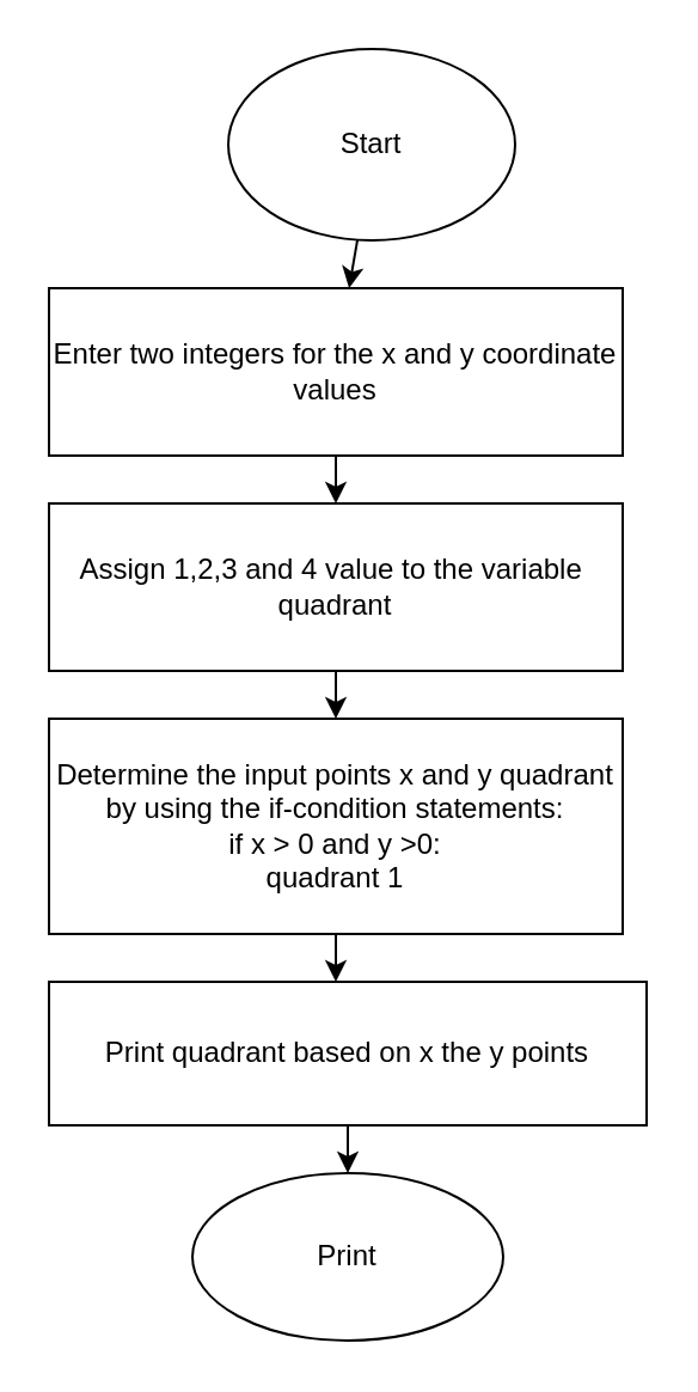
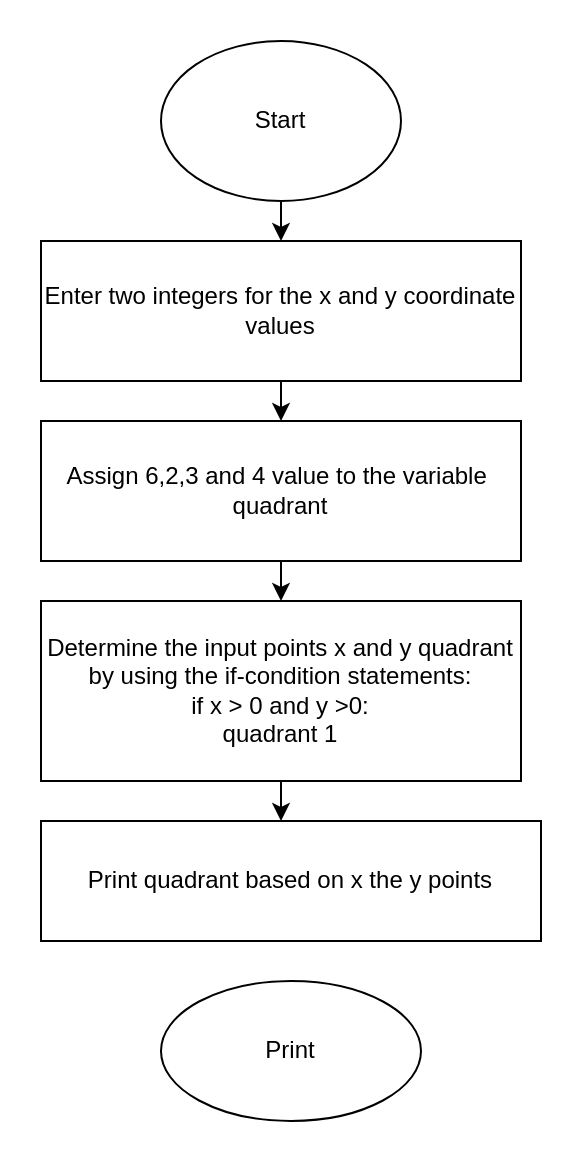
- <mxCell id="3" value="Start" style="ellipse;whiteSpace=wrap;html=1;" vertex="1" parent="1"><mxGeometry x="95" y="20" width="120" height="80" as="geometry" /></mxCell>
+ <mxCell id="3" value="Start" style="ellipse;whiteSpace=wrap;html=1;" vertex="1" parent="1"><mxGeometry x="80" y="20" width="120" height="80" as="geometry" /></mxCell>
- <mxCell id="7" value="Assign 1,2,3 and 4 value to the variable&amp;nbsp;&lt;br&gt;quadrant" style="rounded=0;whiteSpace=wrap;html=1;" vertex="1" parent="1"><mxGeometry x="20" y="210" width="240" height="70" as="geometry" /></mxCell>
+ <mxCell id="7" value="Assign 6,2,3 and 4 value to the variable&amp;nbsp;&lt;br&gt;quadrant" style="rounded=0;whiteSpace=wrap;html=1;" vertex="1" parent="1"><mxGeometry x="20" y="210" width="240" height="70" as="geometry" /></mxCell>
- <mxCell id="10" style="edgeStyle=none;html=1;" edge="1" parent="1" source="11" target="12"><mxGeometry relative="1" as="geometry"><mxPoint x="145" y="490" as="targetPoint" /></mxGeometry></mxCell>
